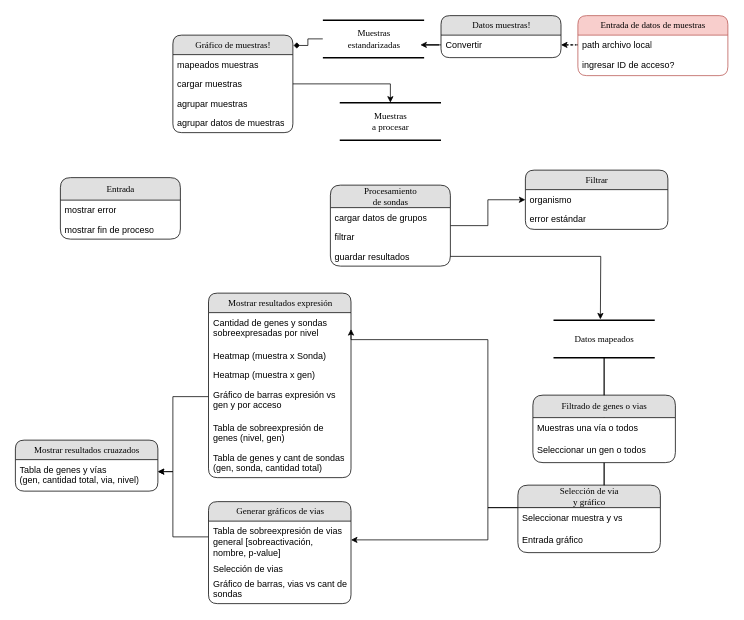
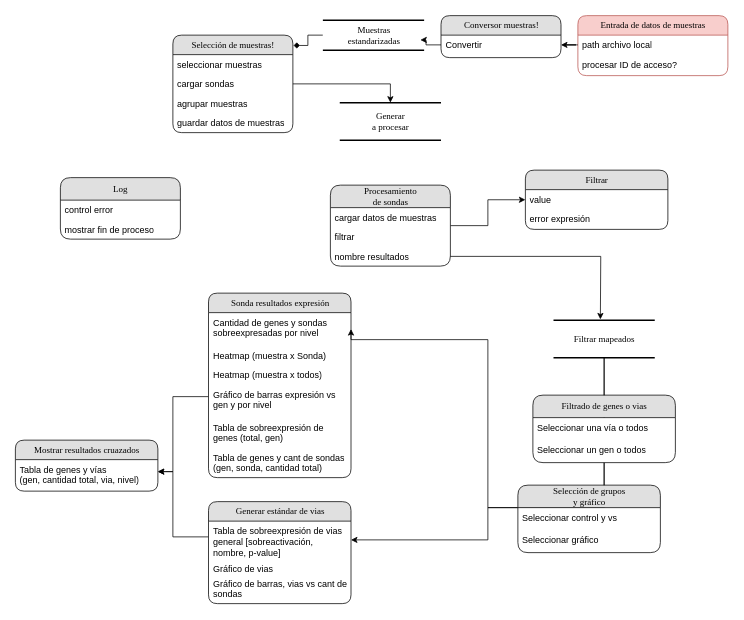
- <mxCell id="2" value="Datos muestras!" style="swimlane;html=1;fontStyle=0;childLayout=stackLayout;horizontal=1;startSize=26;fillColor=#e0e0e0;horizontalStack=0;resizeParent=1;resizeLast=0;collapsible=1;marginBottom=0;swimlaneFillColor=#ffffff;align=center;rounded=1;shadow=0;comic=0;labelBackgroundColor=none;strokeWidth=1;fontFamily=Verdana;fontSize=12" vertex="1" parent="1"><mxGeometry x="587.5" y="20" width="160" height="56" as="geometry" /></mxCell>
+ <mxCell id="2" value="Conversor muestras!" style="swimlane;html=1;fontStyle=0;childLayout=stackLayout;horizontal=1;startSize=26;fillColor=#e0e0e0;horizontalStack=0;resizeParent=1;resizeLast=0;collapsible=1;marginBottom=0;swimlaneFillColor=#ffffff;align=center;rounded=1;shadow=0;comic=0;labelBackgroundColor=none;strokeWidth=1;fontFamily=Verdana;fontSize=12" vertex="1" parent="1"><mxGeometry x="587.5" y="20" width="160" height="56" as="geometry" /></mxCell>
- <mxCell id="42" value="Muestras &lt;br&gt;estandarizadas" style="html=1;rounded=0;shadow=0;comic=0;labelBackgroundColor=none;strokeWidth=2;fontFamily=Verdana;fontSize=12;align=center;shape=mxgraph.ios7ui.horLines;" vertex="1" parent="1"><mxGeometry x="430" y="26" width="135" height="50" as="geometry" /></mxCell>
+ <mxCell id="42" value="Muestras &lt;br&gt;estandarizadas" style="html=1;rounded=0;shadow=0;comic=0;labelBackgroundColor=none;strokeWidth=2;fontFamily=Verdana;fontSize=12;align=center;shape=mxgraph.ios7ui.horLines;" vertex="1" parent="1"><mxGeometry x="430" y="26" width="135" height="40" as="geometry" /></mxCell>
- <mxCell id="35" value="Gráfico de muestras!" style="swimlane;html=1;fontStyle=0;childLayout=stackLayout;horizontal=1;startSize=26;fillColor=#e0e0e0;horizontalStack=0;resizeParent=1;resizeLast=0;collapsible=1;marginBottom=0;swimlaneFillColor=#ffffff;align=center;rounded=1;shadow=0;comic=0;labelBackgroundColor=none;strokeWidth=1;fontFamily=Verdana;fontSize=12" vertex="1" parent="1"><mxGeometry x="230" y="46" width="160" height="130" as="geometry" /></mxCell>
+ <mxCell id="35" value="Selección de muestras!" style="swimlane;html=1;fontStyle=0;childLayout=stackLayout;horizontal=1;startSize=26;fillColor=#e0e0e0;horizontalStack=0;resizeParent=1;resizeLast=0;collapsible=1;marginBottom=0;swimlaneFillColor=#ffffff;align=center;rounded=1;shadow=0;comic=0;labelBackgroundColor=none;strokeWidth=1;fontFamily=Verdana;fontSize=12" vertex="1" parent="1"><mxGeometry x="230" y="46" width="160" height="130" as="geometry" /></mxCell>
- <mxCell id="40" style="edgeStyle=orthogonalEdgeStyle;rounded=0;orthogonalLoop=1;jettySize=auto;html=1;entryX=1;entryY=0.5;entryDx=0;entryDy=0;dashed=1;" edge="1" parent="1" source="10" target="3"><mxGeometry relative="1" as="geometry" /></mxCell>
+ <mxCell id="40" style="edgeStyle=orthogonalEdgeStyle;rounded=0;orthogonalLoop=1;jettySize=auto;html=1;entryX=1;entryY=0.5;entryDx=0;entryDy=0;" edge="1" parent="1" source="10" target="3"><mxGeometry relative="1" as="geometry" /></mxCell>
- <mxCell id="36" value="mapeados muestras" style="text;html=1;strokeColor=none;fillColor=none;spacingLeft=4;spacingRight=4;whiteSpace=wrap;overflow=hidden;rotatable=0;points=[[0,0.5],[1,0.5]];portConstraint=eastwest;" vertex="1" parent="35"><mxGeometry y="26" width="160" height="26" as="geometry" /></mxCell>
+ <mxCell id="36" value="seleccionar muestras" style="text;html=1;strokeColor=none;fillColor=none;spacingLeft=4;spacingRight=4;whiteSpace=wrap;overflow=hidden;rotatable=0;points=[[0,0.5],[1,0.5]];portConstraint=eastwest;" vertex="1" parent="35"><mxGeometry y="26" width="160" height="26" as="geometry" /></mxCell>
- <mxCell id="11" value="ingresar ID de acceso?" style="text;html=1;strokeColor=none;fillColor=none;spacingLeft=4;spacingRight=4;whiteSpace=wrap;overflow=hidden;rotatable=0;points=[[0,0.5],[1,0.5]];portConstraint=eastwest;" vertex="1" parent="9"><mxGeometry y="52" width="200" height="28" as="geometry" /></mxCell>
+ <mxCell id="11" value="procesar ID de acceso?" style="text;html=1;strokeColor=none;fillColor=none;spacingLeft=4;spacingRight=4;whiteSpace=wrap;overflow=hidden;rotatable=0;points=[[0,0.5],[1,0.5]];portConstraint=eastwest;" vertex="1" parent="9"><mxGeometry y="52" width="200" height="28" as="geometry" /></mxCell>
- <mxCell id="37" value="cargar muestras" style="text;html=1;strokeColor=none;fillColor=none;spacingLeft=4;spacingRight=4;whiteSpace=wrap;overflow=hidden;rotatable=0;points=[[0,0.5],[1,0.5]];portConstraint=eastwest;" vertex="1" parent="35"><mxGeometry y="52" width="160" height="26" as="geometry" /></mxCell>
+ <mxCell id="37" value="cargar sondas" style="text;html=1;strokeColor=none;fillColor=none;spacingLeft=4;spacingRight=4;whiteSpace=wrap;overflow=hidden;rotatable=0;points=[[0,0.5],[1,0.5]];portConstraint=eastwest;" vertex="1" parent="35"><mxGeometry y="52" width="160" height="26" as="geometry" /></mxCell>
- <mxCell id="15" value="Muestras&lt;br&gt;a procesar" style="html=1;rounded=0;shadow=0;comic=0;labelBackgroundColor=none;strokeWidth=2;fontFamily=Verdana;fontSize=12;align=center;shape=mxgraph.ios7ui.horLines;" vertex="1" parent="1"><mxGeometry x="452.5" y="136" width="135" height="50" as="geometry" /></mxCell>
+ <mxCell id="15" value="Generar&lt;br&gt;a procesar" style="html=1;rounded=0;shadow=0;comic=0;labelBackgroundColor=none;strokeWidth=2;fontFamily=Verdana;fontSize=12;align=center;shape=mxgraph.ios7ui.horLines;" vertex="1" parent="1"><mxGeometry x="452.5" y="136" width="135" height="50" as="geometry" /></mxCell>
- <mxCell id="39" value="agrupar datos de muestras" style="text;html=1;strokeColor=none;fillColor=none;spacingLeft=4;spacingRight=4;whiteSpace=wrap;overflow=hidden;rotatable=0;points=[[0,0.5],[1,0.5]];portConstraint=eastwest;" vertex="1" parent="35"><mxGeometry y="104" width="160" height="26" as="geometry" /></mxCell>
+ <mxCell id="39" value="guardar datos de muestras" style="text;html=1;strokeColor=none;fillColor=none;spacingLeft=4;spacingRight=4;whiteSpace=wrap;overflow=hidden;rotatable=0;points=[[0,0.5],[1,0.5]];portConstraint=eastwest;" vertex="1" parent="35"><mxGeometry y="104" width="160" height="26" as="geometry" /></mxCell>
- <mxCell id="48" value="Entrada" style="swimlane;html=1;fontStyle=0;childLayout=stackLayout;horizontal=1;startSize=30;fillColor=#e0e0e0;horizontalStack=0;resizeParent=1;resizeLast=0;collapsible=1;marginBottom=0;swimlaneFillColor=#ffffff;align=center;rounded=1;shadow=0;comic=0;labelBackgroundColor=none;strokeWidth=1;fontFamily=Verdana;fontSize=12" vertex="1" parent="1"><mxGeometry x="80" y="236" width="160" height="82" as="geometry"><mxRectangle x="560" y="340" width="150" height="40" as="alternateBounds" /></mxGeometry></mxCell>
+ <mxCell id="48" value="Log" style="swimlane;html=1;fontStyle=0;childLayout=stackLayout;horizontal=1;startSize=30;fillColor=#e0e0e0;horizontalStack=0;resizeParent=1;resizeLast=0;collapsible=1;marginBottom=0;swimlaneFillColor=#ffffff;align=center;rounded=1;shadow=0;comic=0;labelBackgroundColor=none;strokeWidth=1;fontFamily=Verdana;fontSize=12" vertex="1" parent="1"><mxGeometry x="80" y="236" width="160" height="82" as="geometry"><mxRectangle x="560" y="340" width="150" height="40" as="alternateBounds" /></mxGeometry></mxCell>
- <mxCell id="13" value="organismo" style="text;html=1;strokeColor=none;fillColor=none;spacingLeft=4;spacingRight=4;whiteSpace=wrap;overflow=hidden;rotatable=0;points=[[0,0.5],[1,0.5]];portConstraint=eastwest;" vertex="1" parent="12"><mxGeometry y="26" width="190" height="26" as="geometry" /></mxCell>
+ <mxCell id="13" value="value" style="text;html=1;strokeColor=none;fillColor=none;spacingLeft=4;spacingRight=4;whiteSpace=wrap;overflow=hidden;rotatable=0;points=[[0,0.5],[1,0.5]];portConstraint=eastwest;" vertex="1" parent="12"><mxGeometry y="26" width="190" height="26" as="geometry" /></mxCell>
- <mxCell id="49" value="mostrar error" style="text;html=1;strokeColor=none;fillColor=none;spacingLeft=4;spacingRight=4;whiteSpace=wrap;overflow=hidden;rotatable=0;points=[[0,0.5],[1,0.5]];portConstraint=eastwest;" vertex="1" parent="48"><mxGeometry y="30" width="160" height="26" as="geometry" /></mxCell>
+ <mxCell id="49" value="control error" style="text;html=1;strokeColor=none;fillColor=none;spacingLeft=4;spacingRight=4;whiteSpace=wrap;overflow=hidden;rotatable=0;points=[[0,0.5],[1,0.5]];portConstraint=eastwest;" vertex="1" parent="48"><mxGeometry y="30" width="160" height="26" as="geometry" /></mxCell>
- <mxCell id="6" value="cargar datos de grupos" style="text;html=1;strokeColor=none;fillColor=none;spacingLeft=4;spacingRight=4;whiteSpace=wrap;overflow=hidden;rotatable=0;points=[[0,0.5],[1,0.5]];portConstraint=eastwest;" vertex="1" parent="5"><mxGeometry y="30" width="160" height="26" as="geometry" /></mxCell>
+ <mxCell id="6" value="cargar datos de muestras" style="text;html=1;strokeColor=none;fillColor=none;spacingLeft=4;spacingRight=4;whiteSpace=wrap;overflow=hidden;rotatable=0;points=[[0,0.5],[1,0.5]];portConstraint=eastwest;" vertex="1" parent="5"><mxGeometry y="30" width="160" height="26" as="geometry" /></mxCell>
- <mxCell id="14" value="error estándar" style="text;html=1;strokeColor=none;fillColor=none;spacingLeft=4;spacingRight=4;whiteSpace=wrap;overflow=hidden;rotatable=0;points=[[0,0.5],[1,0.5]];portConstraint=eastwest;" vertex="1" parent="12"><mxGeometry y="52" width="190" height="26" as="geometry" /></mxCell>
+ <mxCell id="14" value="error expresión" style="text;html=1;strokeColor=none;fillColor=none;spacingLeft=4;spacingRight=4;whiteSpace=wrap;overflow=hidden;rotatable=0;points=[[0,0.5],[1,0.5]];portConstraint=eastwest;" vertex="1" parent="12"><mxGeometry y="52" width="190" height="26" as="geometry" /></mxCell>
- <mxCell id="8" value="guardar resultados" style="text;html=1;strokeColor=none;fillColor=none;spacingLeft=4;spacingRight=4;whiteSpace=wrap;overflow=hidden;rotatable=0;points=[[0,0.5],[1,0.5]];portConstraint=eastwest;" vertex="1" parent="5"><mxGeometry y="82" width="160" height="26" as="geometry" /></mxCell>
+ <mxCell id="8" value="nombre resultados" style="text;html=1;strokeColor=none;fillColor=none;spacingLeft=4;spacingRight=4;whiteSpace=wrap;overflow=hidden;rotatable=0;points=[[0,0.5],[1,0.5]];portConstraint=eastwest;" vertex="1" parent="5"><mxGeometry y="82" width="160" height="26" as="geometry" /></mxCell>
- <mxCell id="18" value="Mostrar resultados expresión" style="swimlane;html=1;fontStyle=0;childLayout=stackLayout;horizontal=1;startSize=26;fillColor=#e0e0e0;horizontalStack=0;resizeParent=1;resizeLast=0;collapsible=1;marginBottom=0;swimlaneFillColor=#ffffff;align=center;rounded=1;shadow=0;comic=0;labelBackgroundColor=none;strokeWidth=1;fontFamily=Verdana;fontSize=12" vertex="1" parent="1"><mxGeometry x="277.5" y="390" width="190" height="246" as="geometry"><mxRectangle x="545" y="510" width="200" height="30" as="alternateBounds" /></mxGeometry></mxCell>
+ <mxCell id="18" value="Sonda resultados expresión" style="swimlane;html=1;fontStyle=0;childLayout=stackLayout;horizontal=1;startSize=26;fillColor=#e0e0e0;horizontalStack=0;resizeParent=1;resizeLast=0;collapsible=1;marginBottom=0;swimlaneFillColor=#ffffff;align=center;rounded=1;shadow=0;comic=0;labelBackgroundColor=none;strokeWidth=1;fontFamily=Verdana;fontSize=12" vertex="1" parent="1"><mxGeometry x="277.5" y="390" width="190" height="246" as="geometry"><mxRectangle x="545" y="510" width="200" height="30" as="alternateBounds" /></mxGeometry></mxCell>
- <mxCell id="27" value="Datos mapeados" style="html=1;rounded=0;shadow=0;comic=0;labelBackgroundColor=none;strokeWidth=2;fontFamily=Verdana;fontSize=12;align=center;shape=mxgraph.ios7ui.horLines;" vertex="1" parent="1"><mxGeometry x="737.5" y="426" width="135" height="50" as="geometry" /></mxCell>
+ <mxCell id="27" value="Filtrar mapeados" style="html=1;rounded=0;shadow=0;comic=0;labelBackgroundColor=none;strokeWidth=2;fontFamily=Verdana;fontSize=12;align=center;shape=mxgraph.ios7ui.horLines;" vertex="1" parent="1"><mxGeometry x="737.5" y="426" width="135" height="50" as="geometry" /></mxCell>
- <mxCell id="21" value="Heatmap (muestra x gen)" style="text;html=1;strokeColor=none;fillColor=none;spacingLeft=4;spacingRight=4;whiteSpace=wrap;overflow=hidden;rotatable=0;points=[[0,0.5],[1,0.5]];portConstraint=eastwest;" vertex="1" parent="18"><mxGeometry y="96" width="190" height="26" as="geometry" /></mxCell>
+ <mxCell id="21" value="Heatmap (muestra x todos)" style="text;html=1;strokeColor=none;fillColor=none;spacingLeft=4;spacingRight=4;whiteSpace=wrap;overflow=hidden;rotatable=0;points=[[0,0.5],[1,0.5]];portConstraint=eastwest;" vertex="1" parent="18"><mxGeometry y="96" width="190" height="26" as="geometry" /></mxCell>
- <mxCell id="22" value="Gráfico de barras&amp;nbsp;expresión vs gen y por acceso" style="text;html=1;strokeColor=none;fillColor=none;spacingLeft=4;spacingRight=4;whiteSpace=wrap;overflow=hidden;rotatable=0;points=[[0,0.5],[1,0.5]];portConstraint=eastwest;" vertex="1" parent="18"><mxGeometry y="122" width="190" height="44" as="geometry" /></mxCell>
+ <mxCell id="22" value="Gráfico de barras&amp;nbsp;expresión vs gen y por nivel" style="text;html=1;strokeColor=none;fillColor=none;spacingLeft=4;spacingRight=4;whiteSpace=wrap;overflow=hidden;rotatable=0;points=[[0,0.5],[1,0.5]];portConstraint=eastwest;" vertex="1" parent="18"><mxGeometry y="122" width="190" height="44" as="geometry" /></mxCell>
- <mxCell id="46" value="Muestras una vía o todos" style="text;html=1;strokeColor=none;fillColor=none;spacingLeft=4;spacingRight=4;whiteSpace=wrap;overflow=hidden;rotatable=0;points=[[0,0.5],[1,0.5]];portConstraint=eastwest;" vertex="1" parent="45"><mxGeometry y="30" width="190" height="30" as="geometry" /></mxCell>
+ <mxCell id="46" value="Seleccionar una vía o todos" style="text;html=1;strokeColor=none;fillColor=none;spacingLeft=4;spacingRight=4;whiteSpace=wrap;overflow=hidden;rotatable=0;points=[[0,0.5],[1,0.5]];portConstraint=eastwest;" vertex="1" parent="45"><mxGeometry y="30" width="190" height="30" as="geometry" /></mxCell>
- <mxCell id="23" value="Tabla de sobreexpresión de genes (nivel, gen)" style="text;html=1;strokeColor=none;fillColor=none;spacingLeft=4;spacingRight=4;whiteSpace=wrap;overflow=hidden;rotatable=0;points=[[0,0.5],[1,0.5]];portConstraint=eastwest;" vertex="1" parent="18"><mxGeometry y="166" width="190" height="40" as="geometry" /></mxCell>
+ <mxCell id="23" value="Tabla de sobreexpresión de genes (total, gen)" style="text;html=1;strokeColor=none;fillColor=none;spacingLeft=4;spacingRight=4;whiteSpace=wrap;overflow=hidden;rotatable=0;points=[[0,0.5],[1,0.5]];portConstraint=eastwest;" vertex="1" parent="18"><mxGeometry y="166" width="190" height="40" as="geometry" /></mxCell>
- <mxCell id="51" value="Selección de via&lt;br&gt;y gráfico" style="swimlane;html=1;fontStyle=0;childLayout=stackLayout;horizontal=1;startSize=30;fillColor=#e0e0e0;horizontalStack=0;resizeParent=1;resizeLast=0;collapsible=1;marginBottom=0;swimlaneFillColor=#ffffff;align=center;rounded=1;shadow=0;comic=0;labelBackgroundColor=none;strokeWidth=1;fontFamily=Verdana;fontSize=12" vertex="1" parent="1"><mxGeometry x="690" y="646" width="190" height="90" as="geometry"><mxRectangle x="560" y="340" width="150" height="40" as="alternateBounds" /></mxGeometry></mxCell>
+ <mxCell id="51" value="Selección de grupos&lt;br&gt;y gráfico" style="swimlane;html=1;fontStyle=0;childLayout=stackLayout;horizontal=1;startSize=30;fillColor=#e0e0e0;horizontalStack=0;resizeParent=1;resizeLast=0;collapsible=1;marginBottom=0;swimlaneFillColor=#ffffff;align=center;rounded=1;shadow=0;comic=0;labelBackgroundColor=none;strokeWidth=1;fontFamily=Verdana;fontSize=12" vertex="1" parent="1"><mxGeometry x="690" y="646" width="190" height="90" as="geometry"><mxRectangle x="560" y="340" width="150" height="40" as="alternateBounds" /></mxGeometry></mxCell>
- <mxCell id="29" value="Generar gráficos de vias" style="swimlane;html=1;fontStyle=0;childLayout=stackLayout;horizontal=1;startSize=26;fillColor=#e0e0e0;horizontalStack=0;resizeParent=1;resizeLast=0;collapsible=1;marginBottom=0;swimlaneFillColor=#ffffff;align=center;rounded=1;shadow=0;comic=0;labelBackgroundColor=none;strokeWidth=1;fontFamily=Verdana;fontSize=12" vertex="1" parent="1"><mxGeometry x="277.5" y="668" width="190" height="136" as="geometry"><mxRectangle x="545" y="510" width="200" height="30" as="alternateBounds" /></mxGeometry></mxCell>
+ <mxCell id="29" value="Generar estándar de vias" style="swimlane;html=1;fontStyle=0;childLayout=stackLayout;horizontal=1;startSize=26;fillColor=#e0e0e0;horizontalStack=0;resizeParent=1;resizeLast=0;collapsible=1;marginBottom=0;swimlaneFillColor=#ffffff;align=center;rounded=1;shadow=0;comic=0;labelBackgroundColor=none;strokeWidth=1;fontFamily=Verdana;fontSize=12" vertex="1" parent="1"><mxGeometry x="277.5" y="668" width="190" height="136" as="geometry"><mxRectangle x="545" y="510" width="200" height="30" as="alternateBounds" /></mxGeometry></mxCell>
- <mxCell id="52" value="Seleccionar muestra y vs" style="text;html=1;strokeColor=none;fillColor=none;spacingLeft=4;spacingRight=4;whiteSpace=wrap;overflow=hidden;rotatable=0;points=[[0,0.5],[1,0.5]];portConstraint=eastwest;" vertex="1" parent="51"><mxGeometry y="30" width="190" height="30" as="geometry" /></mxCell>
+ <mxCell id="52" value="Seleccionar control y vs" style="text;html=1;strokeColor=none;fillColor=none;spacingLeft=4;spacingRight=4;whiteSpace=wrap;overflow=hidden;rotatable=0;points=[[0,0.5],[1,0.5]];portConstraint=eastwest;" vertex="1" parent="51"><mxGeometry y="30" width="190" height="30" as="geometry" /></mxCell>
- <mxCell id="53" value="Entrada gráfico" style="text;html=1;strokeColor=none;fillColor=none;spacingLeft=4;spacingRight=4;whiteSpace=wrap;overflow=hidden;rotatable=0;points=[[0,0.5],[1,0.5]];portConstraint=eastwest;" vertex="1" parent="51"><mxGeometry y="60" width="190" height="30" as="geometry" /></mxCell>
+ <mxCell id="53" value="Seleccionar gráfico" style="text;html=1;strokeColor=none;fillColor=none;spacingLeft=4;spacingRight=4;whiteSpace=wrap;overflow=hidden;rotatable=0;points=[[0,0.5],[1,0.5]];portConstraint=eastwest;" vertex="1" parent="51"><mxGeometry y="60" width="190" height="30" as="geometry" /></mxCell>
- <mxCell id="31" value="Selección de vias" style="text;html=1;strokeColor=none;fillColor=none;spacingLeft=4;spacingRight=4;whiteSpace=wrap;overflow=hidden;rotatable=0;points=[[0,0.5],[1,0.5]];portConstraint=eastwest;" vertex="1" parent="29"><mxGeometry y="76" width="190" height="20" as="geometry" /></mxCell>
+ <mxCell id="31" value="Gráfico de vias" style="text;html=1;strokeColor=none;fillColor=none;spacingLeft=4;spacingRight=4;whiteSpace=wrap;overflow=hidden;rotatable=0;points=[[0,0.5],[1,0.5]];portConstraint=eastwest;" vertex="1" parent="29"><mxGeometry y="76" width="190" height="20" as="geometry" /></mxCell>
